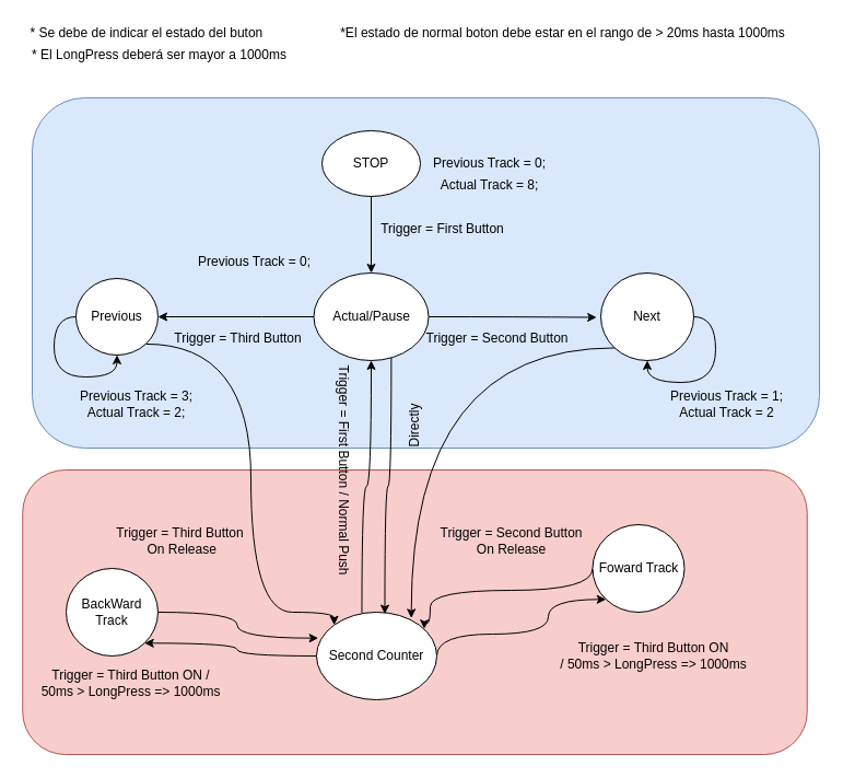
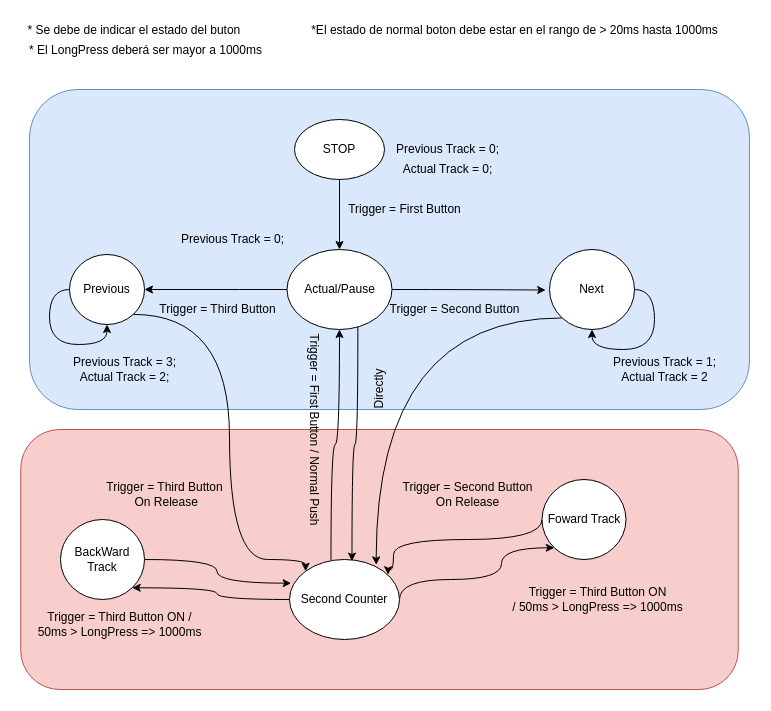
- <mxCell id="17" value="Actual Track = 8;" style="text;html=1;align=center;verticalAlign=middle;resizable=0;points=[];autosize=1;" parent="1" vertex="1"><mxGeometry x="391.5" y="159" width="110" height="20" as="geometry" /></mxCell>
+ <mxCell id="17" value="Actual Track = 0;" style="text;html=1;align=center;verticalAlign=middle;resizable=0;points=[];autosize=1;" parent="1" vertex="1"><mxGeometry x="391.5" y="159" width="110" height="20" as="geometry" /></mxCell>
